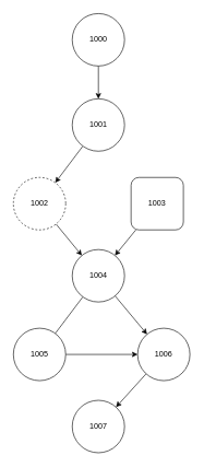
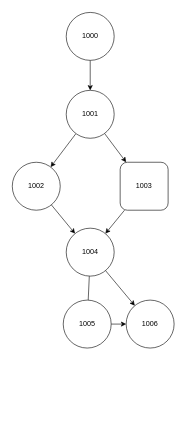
+ <mxCell id="5" value="" style="rounded=0;orthogonalLoop=1;jettySize=auto;html=1;" edge="1" parent="1" source="6" target="10"><mxGeometry relative="1" as="geometry" /></mxCell>
- <mxCell id="8" value="1002" style="ellipse;whiteSpace=wrap;html=1;aspect=fixed;dashed=1;" vertex="1" parent="1"><mxGeometry x="20" y="270" width="80" height="80" as="geometry" /></mxCell>
+ <mxCell id="8" value="1002" style="ellipse;whiteSpace=wrap;html=1;aspect=fixed;" vertex="1" parent="1"><mxGeometry x="20" y="270" width="80" height="80" as="geometry" /></mxCell>
- <mxCell id="15" value="1005" style="ellipse;whiteSpace=wrap;html=1;aspect=fixed;" vertex="1" parent="1"><mxGeometry x="20" y="500" width="80" height="80" as="geometry" /></mxCell>
+ <mxCell id="15" value="1005" style="ellipse;whiteSpace=wrap;html=1;aspect=fixed;" vertex="1" parent="1"><mxGeometry x="105" y="500" width="80" height="80" as="geometry" /></mxCell>
- <mxCell id="16" style="edgeStyle=none;rounded=0;orthogonalLoop=1;jettySize=auto;html=1;" edge="1" parent="1" source="17" target="18"><mxGeometry relative="1" as="geometry" /></mxCell>
- <mxCell id="18" value="1007" style="ellipse;whiteSpace=wrap;html=1;aspect=fixed;" vertex="1" parent="1"><mxGeometry x="110" y="610" width="80" height="80" as="geometry" /></mxCell>
